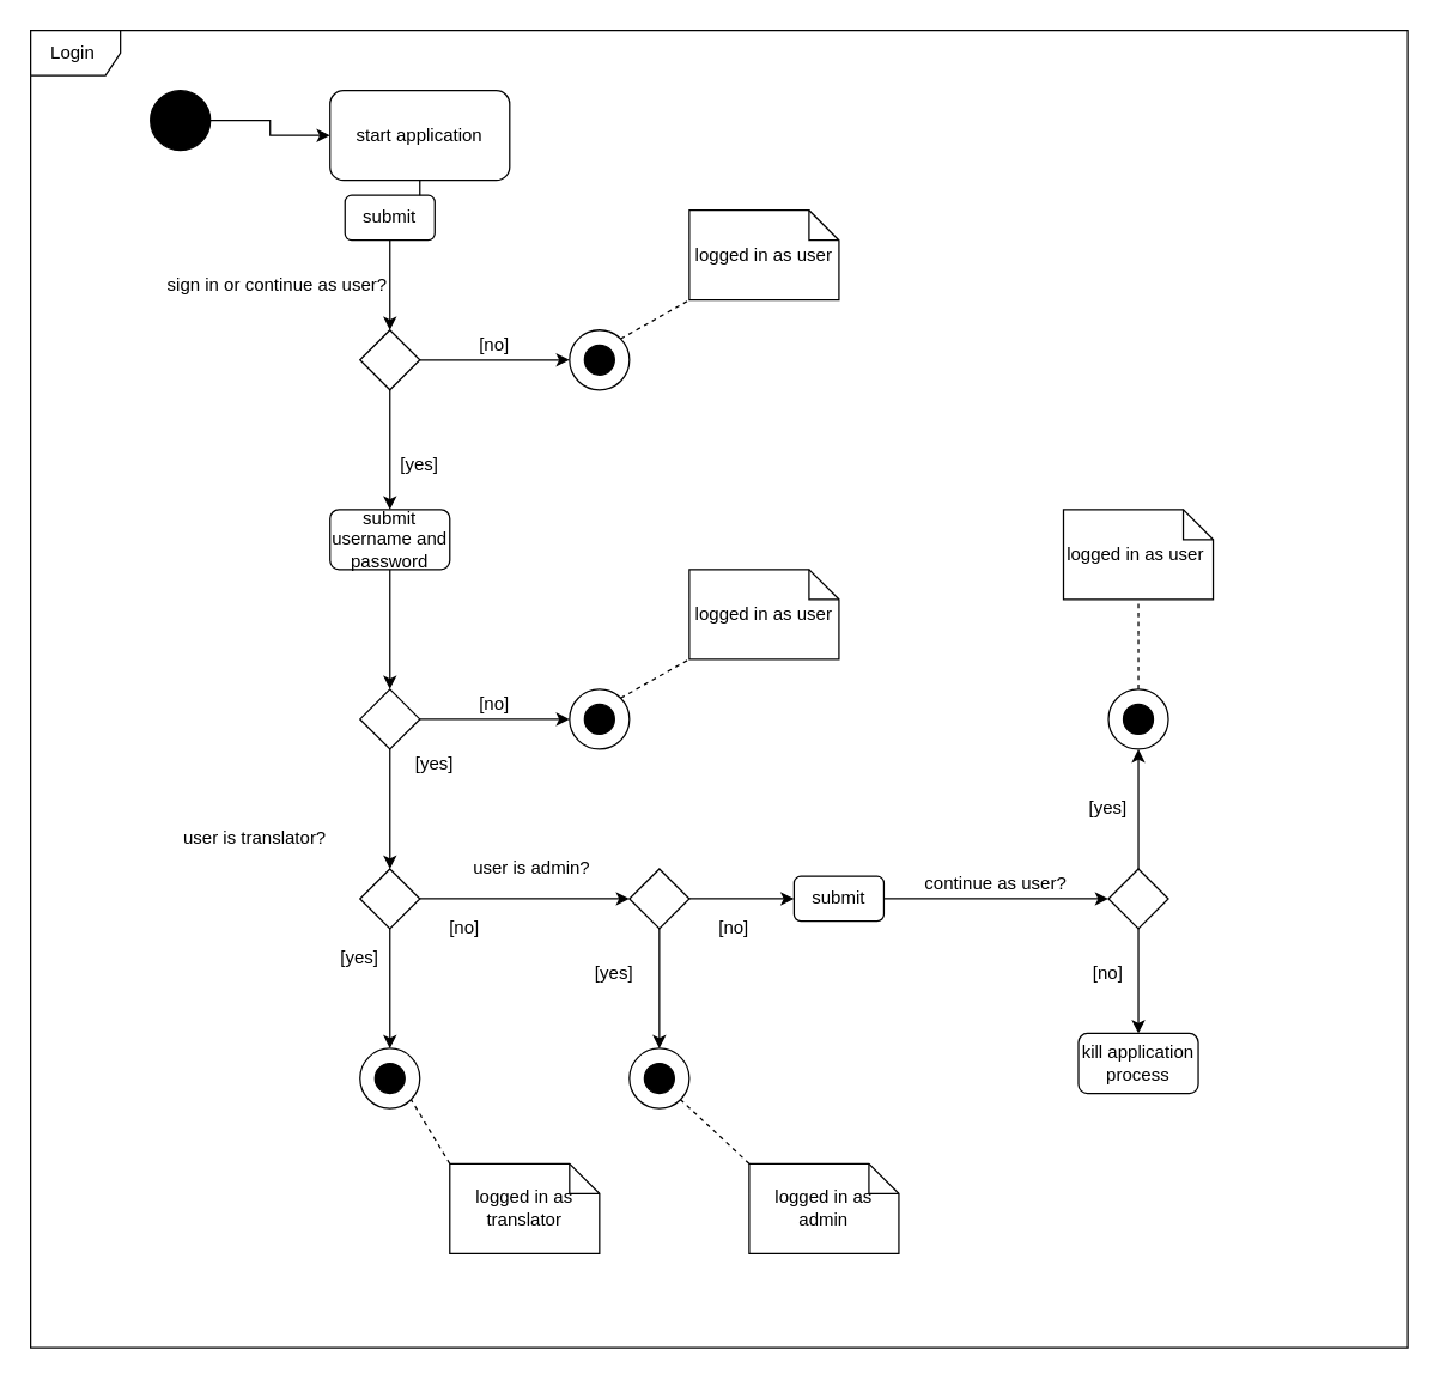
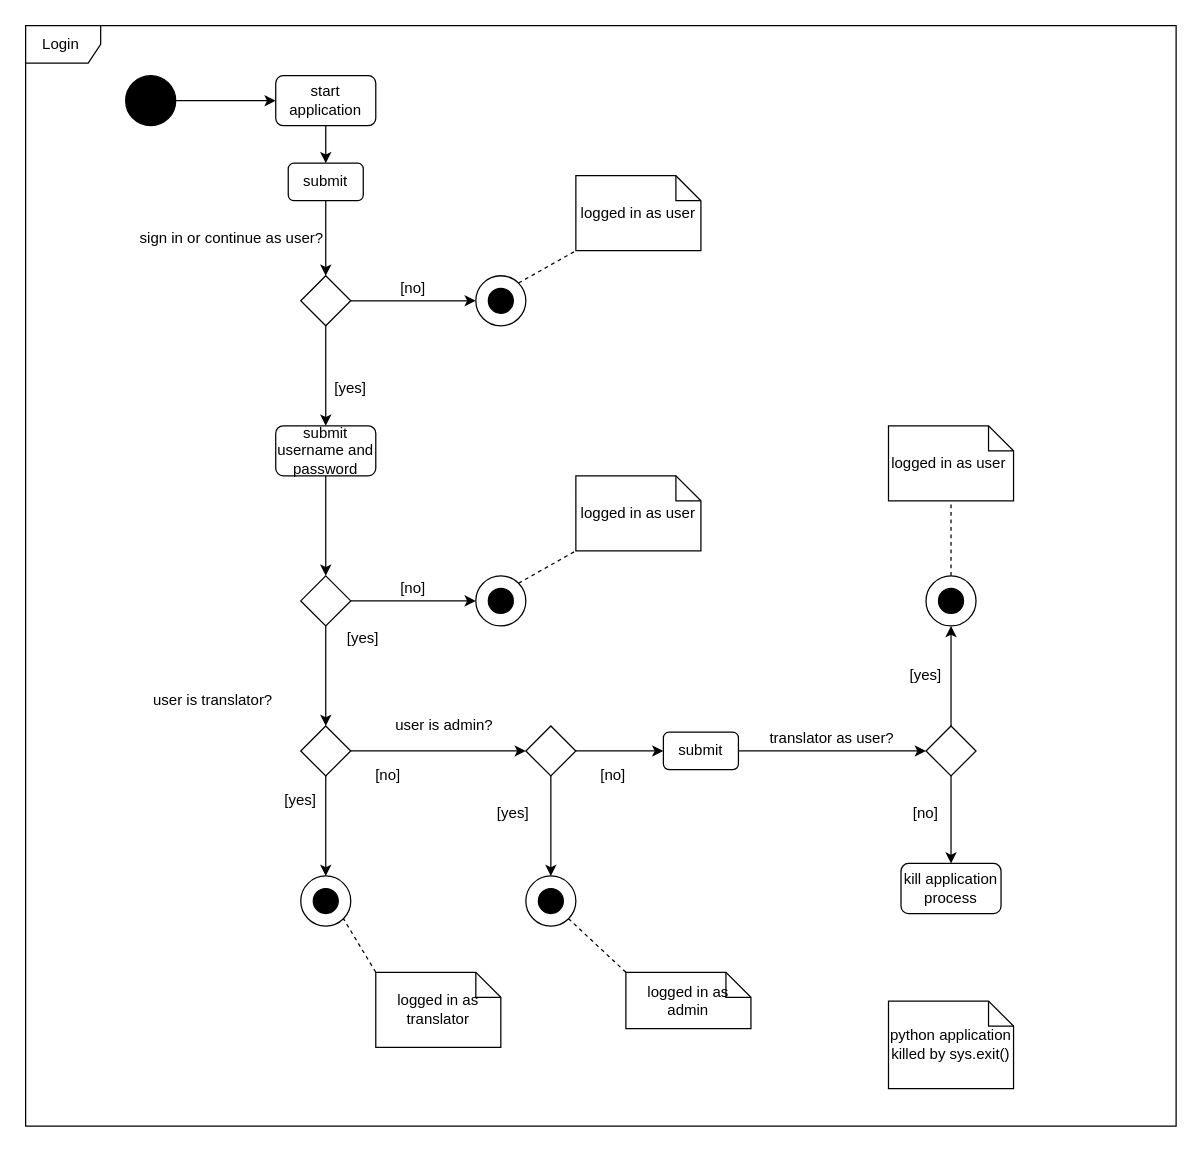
- <mxCell id="6" value="start application" style="rounded=1;whiteSpace=wrap;html=1;fillColor=#FFFFFF;" parent="1" vertex="1"><mxGeometry x="220" y="60" width="120" height="60" as="geometry" /></mxCell>
+ <mxCell id="6" value="start application" style="rounded=1;whiteSpace=wrap;html=1;fillColor=#FFFFFF;" parent="1" vertex="1"><mxGeometry x="220" y="60" width="80" height="40" as="geometry" /></mxCell>
- <mxCell id="60" value="continue as user?" style="text;html=1;strokeColor=none;fillColor=none;align=center;verticalAlign=middle;whiteSpace=wrap;rounded=0;" vertex="1" parent="1"><mxGeometry x="580" y="580" width="170" height="20" as="geometry" /></mxCell>
+ <mxCell id="60" value="translator as user?" style="text;html=1;strokeColor=none;fillColor=none;align=center;verticalAlign=middle;whiteSpace=wrap;rounded=0;" vertex="1" parent="1"><mxGeometry x="580" y="580" width="170" height="20" as="geometry" /></mxCell>
- <mxCell id="54" value="logged in as admin" style="shape=note;size=20;whiteSpace=wrap;html=1;" vertex="1" parent="1"><mxGeometry x="500" y="777" width="100" height="60" as="geometry" /></mxCell>
+ <mxCell id="54" value="logged in as admin" style="shape=note;size=20;whiteSpace=wrap;html=1;" vertex="1" parent="1"><mxGeometry x="500" y="777" width="100" height="45" as="geometry" /></mxCell>
+ <mxCell id="59" value="python application killed by sys.exit()" style="shape=note;size=20;whiteSpace=wrap;html=1;" vertex="1" parent="1"><mxGeometry x="710" y="800" width="100" height="70" as="geometry" /></mxCell>
